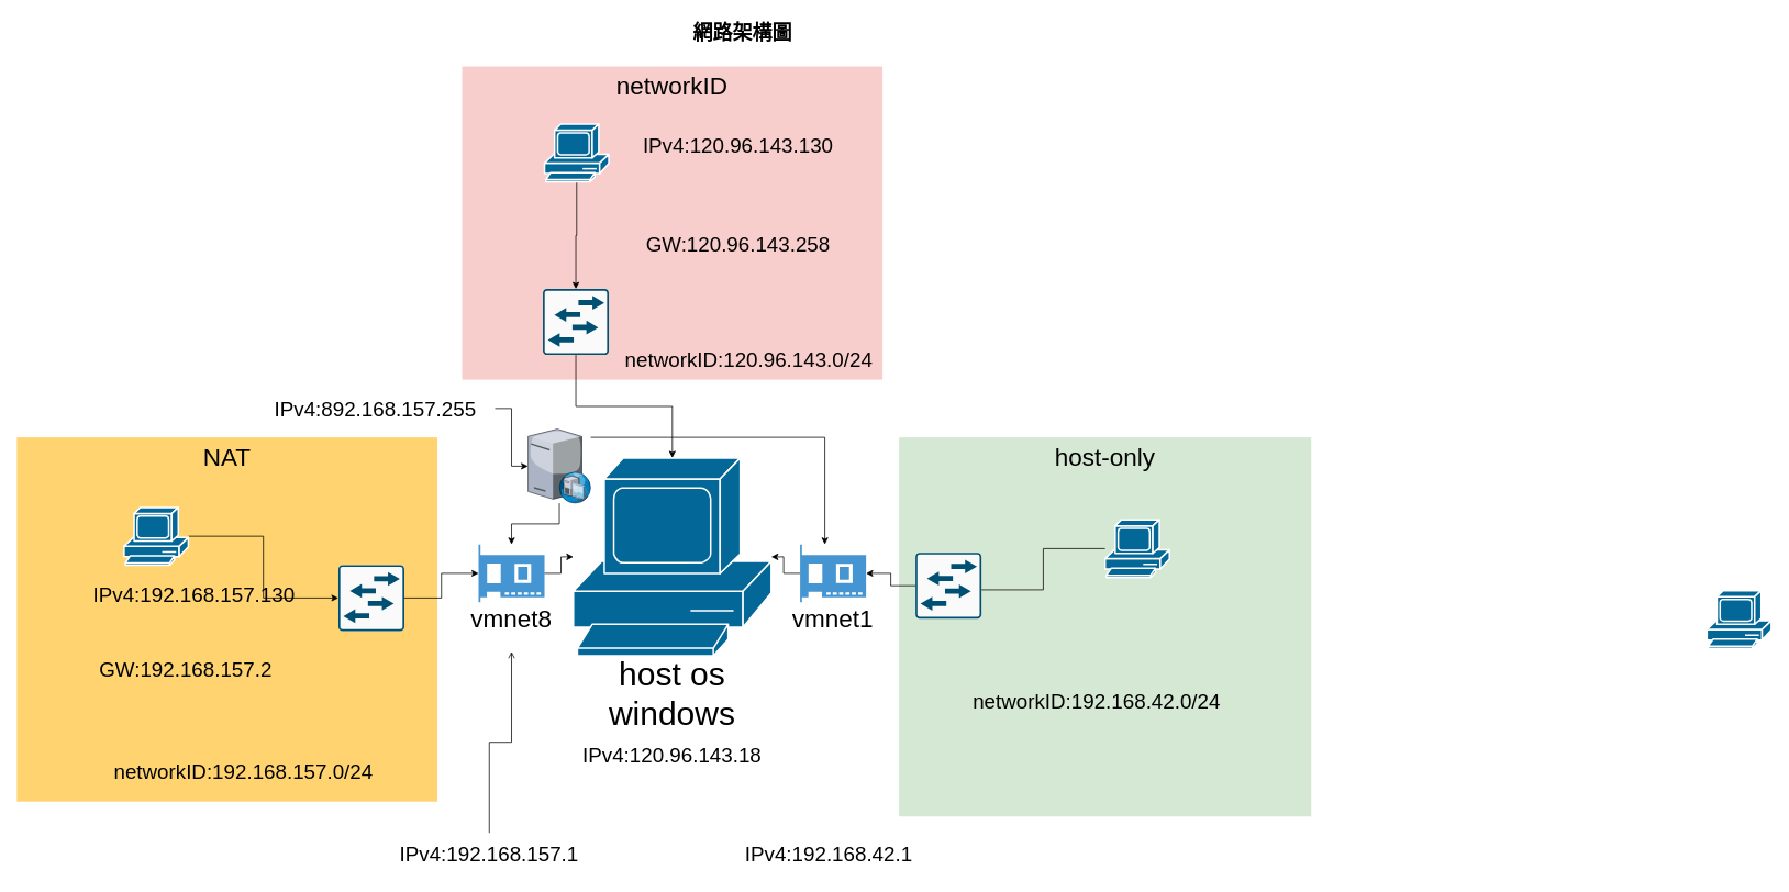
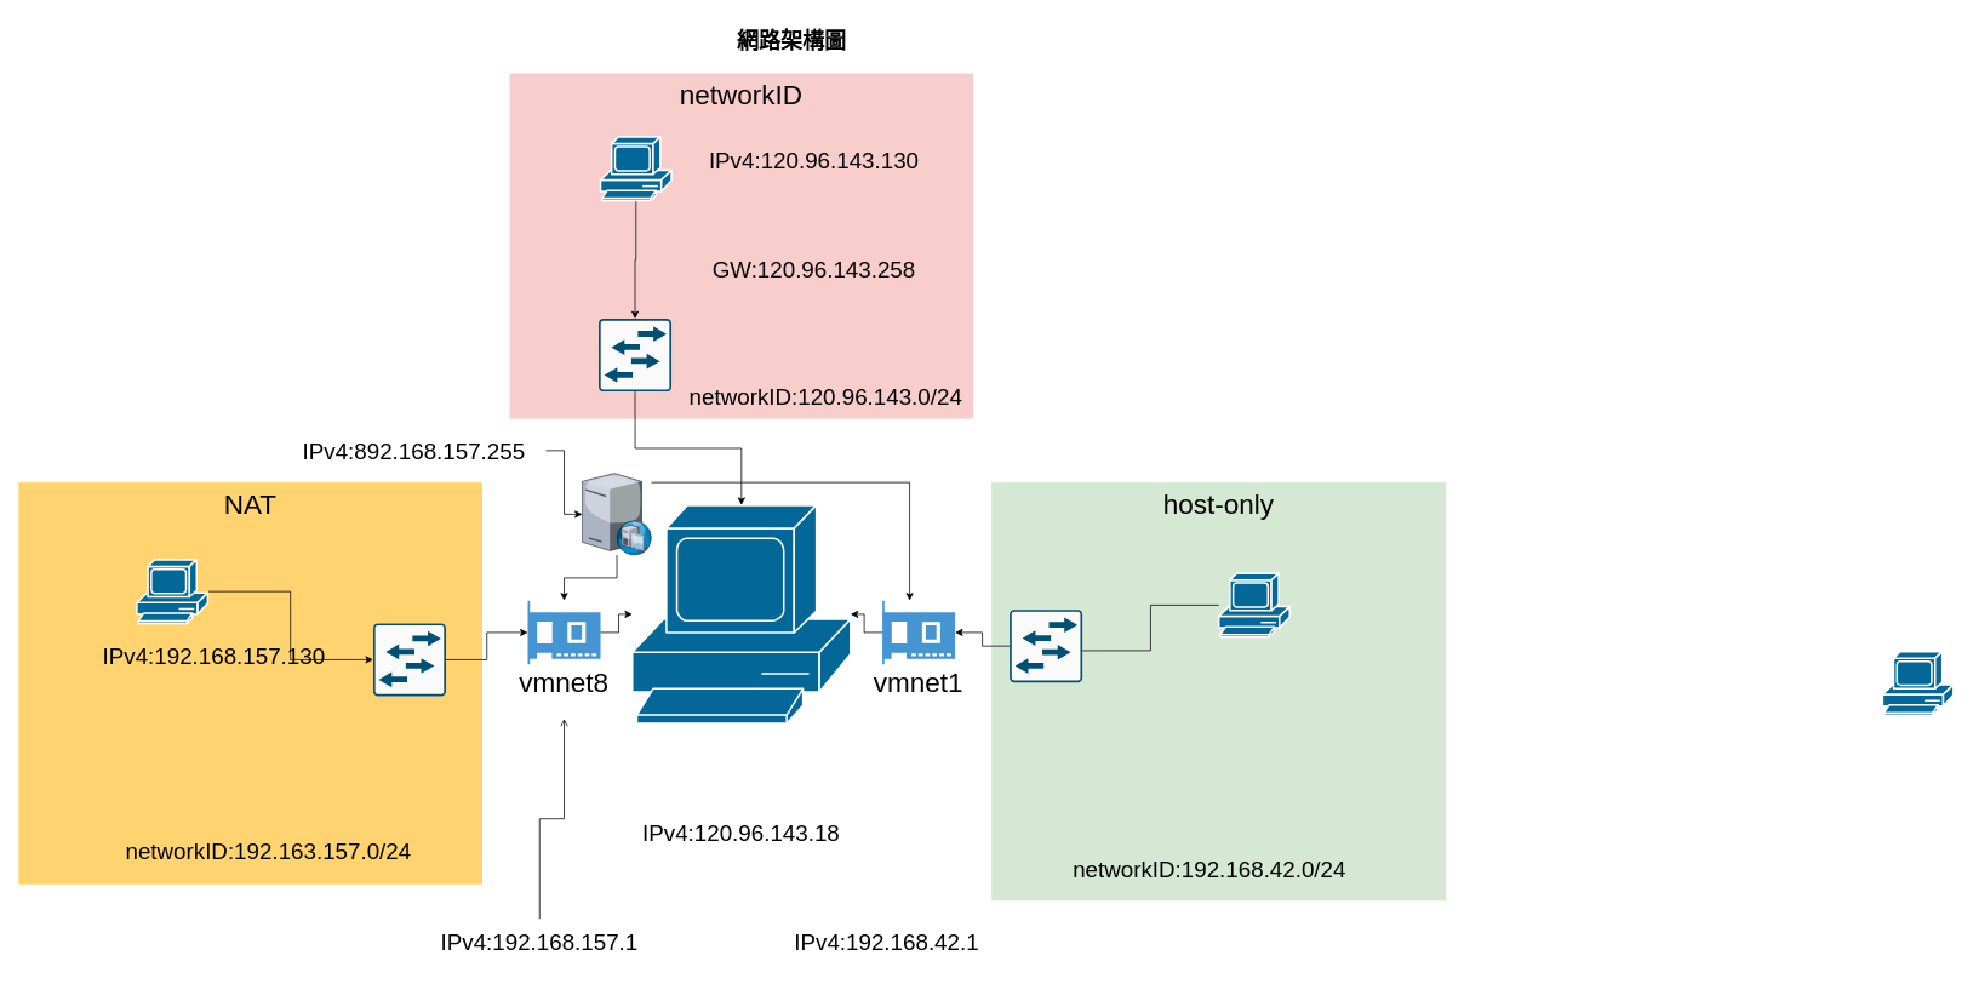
- <mxCell id="5" value="網路架構圖" style="text;strokeColor=none;fillColor=none;html=1;fontSize=24;fontStyle=1;verticalAlign=middle;align=center;" parent="1" vertex="1"><mxGeometry x="469" y="20" width="861" height="40" as="geometry" /></mxCell>
+ <mxCell id="5" value="網路架構圖" style="text;strokeColor=none;fillColor=none;html=1;fontSize=24;fontStyle=1;verticalAlign=middle;align=center;" parent="1" vertex="1"><mxGeometry x="439" y="25" width="861" height="40" as="geometry" /></mxCell>
- <mxCell id="40" value="&lt;font style=&quot;font-size: 25px&quot;&gt;GW:192.168.157.2&lt;/font&gt;" style="text;html=1;strokeColor=none;fillColor=none;align=center;verticalAlign=middle;whiteSpace=wrap;rounded=0;" vertex="1" parent="1"><mxGeometry x="90" y="786" width="270" height="50" as="geometry" /></mxCell>
- <mxCell id="8" value="&lt;span style=&quot;font-size: 40px&quot;&gt;host os&lt;br&gt;windows&lt;br&gt;&lt;/span&gt;" style="text;html=1;strokeColor=none;fillColor=none;align=center;verticalAlign=middle;whiteSpace=wrap;rounded=0;" vertex="1" parent="6"><mxGeometry x="10" y="240" width="220" height="90" as="geometry" /></mxCell>
- <mxCell id="31" value="&lt;font style=&quot;font-size: 25px&quot;&gt;networkID:192.168.42.0/24&lt;/font&gt;" style="text;html=1;strokeColor=none;fillColor=none;align=center;verticalAlign=middle;whiteSpace=wrap;rounded=0;" vertex="1" parent="1"><mxGeometry x="1160" y="825" width="340" height="50" as="geometry" /></mxCell>
+ <mxCell id="31" value="&lt;font style=&quot;font-size: 25px&quot;&gt;networkID:192.168.42.0/24&lt;/font&gt;" style="text;html=1;strokeColor=none;fillColor=none;align=center;verticalAlign=middle;whiteSpace=wrap;rounded=0;" vertex="1" parent="1"><mxGeometry x="1160" y="930" width="340" height="50" as="geometry" /></mxCell>
- <mxCell id="32" value="&lt;font style=&quot;font-size: 25px&quot;&gt;networkID:192.168.157.0/24&lt;/font&gt;" style="text;html=1;strokeColor=none;fillColor=none;align=center;verticalAlign=middle;whiteSpace=wrap;rounded=0;" vertex="1" parent="1"><mxGeometry x="125" y="910" width="340" height="50" as="geometry" /></mxCell>
+ <mxCell id="32" value="&lt;font style=&quot;font-size: 25px&quot;&gt;networkID:192.163.157.0/24&lt;/font&gt;" style="text;html=1;strokeColor=none;fillColor=none;align=center;verticalAlign=middle;whiteSpace=wrap;rounded=0;" vertex="1" parent="1"><mxGeometry x="125" y="910" width="340" height="50" as="geometry" /></mxCell>
- <mxCell id="39" value="&lt;font style=&quot;font-size: 25px&quot;&gt;IPv4:192.168.42.1&lt;/font&gt;" style="text;html=1;strokeColor=none;fillColor=none;align=center;verticalAlign=middle;whiteSpace=wrap;rounded=0;" vertex="1" parent="1"><mxGeometry x="860" y="1010" width="290" height="50" as="geometry" /></mxCell>
+ <mxCell id="39" value="&lt;font style=&quot;font-size: 25px&quot;&gt;IPv4:192.168.42.1&lt;/font&gt;" style="text;html=1;strokeColor=none;fillColor=none;align=center;verticalAlign=middle;whiteSpace=wrap;rounded=0;" vertex="1" parent="1"><mxGeometry x="830" y="1010" width="290" height="50" as="geometry" /></mxCell>
